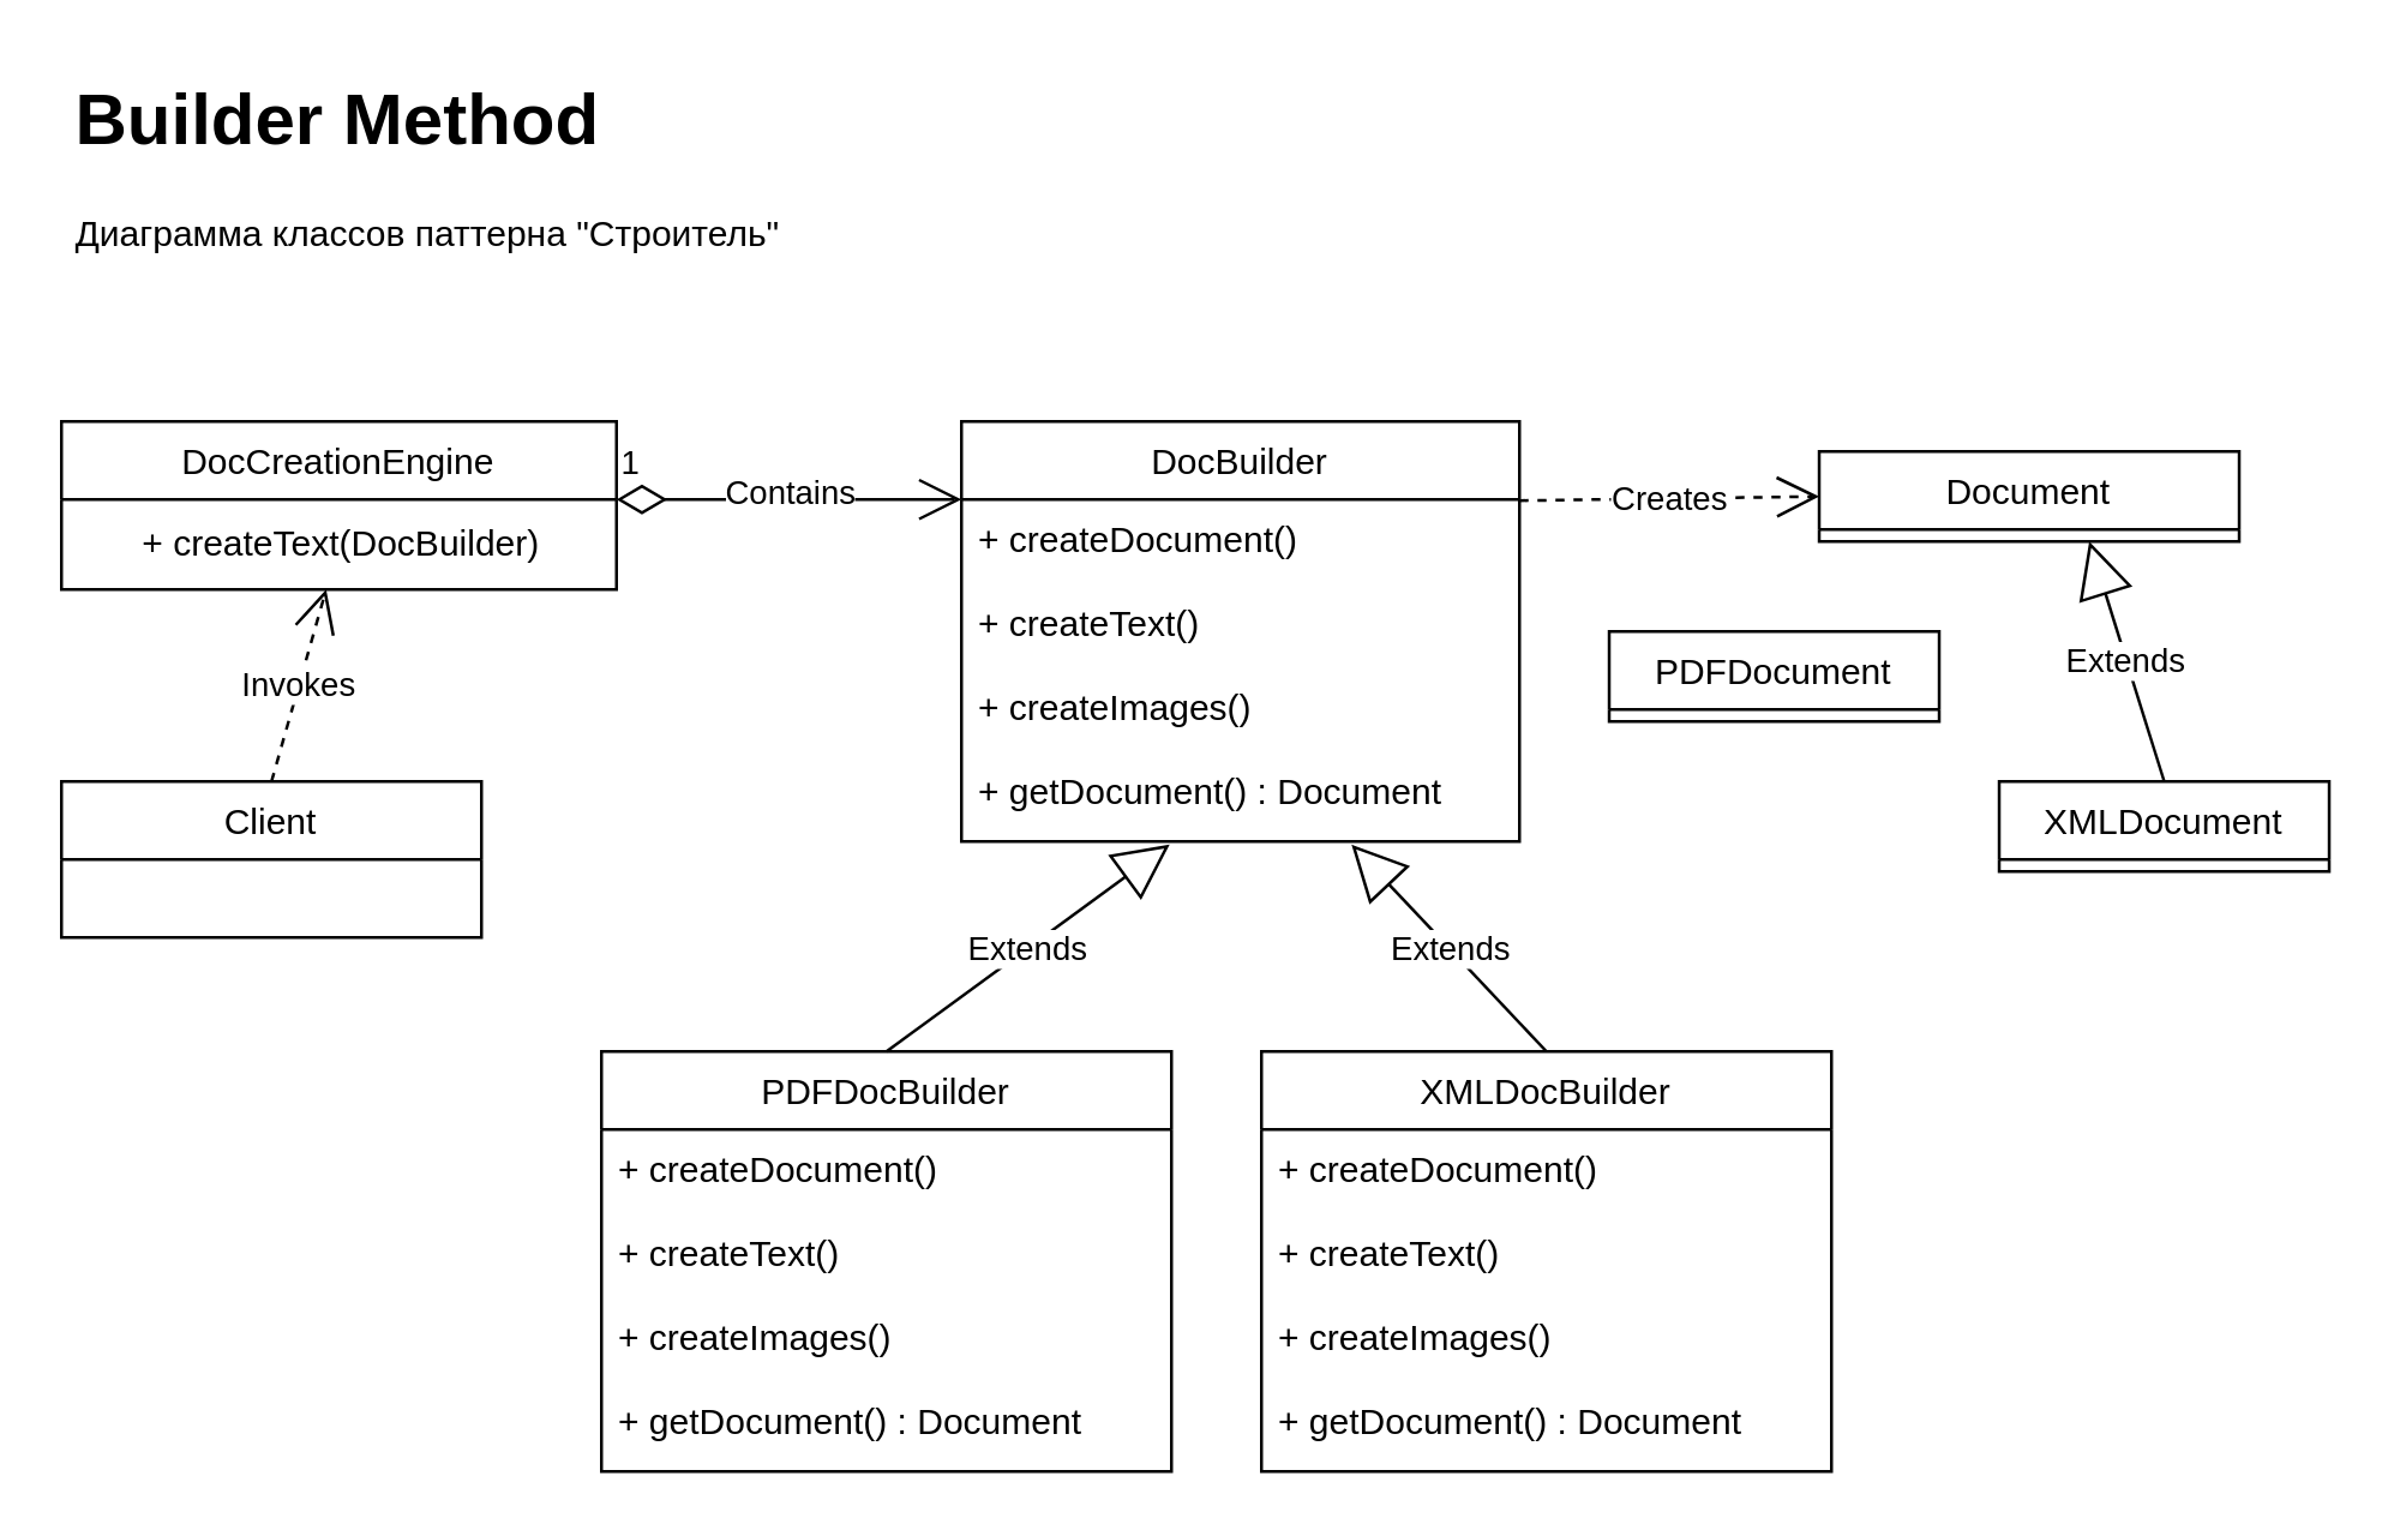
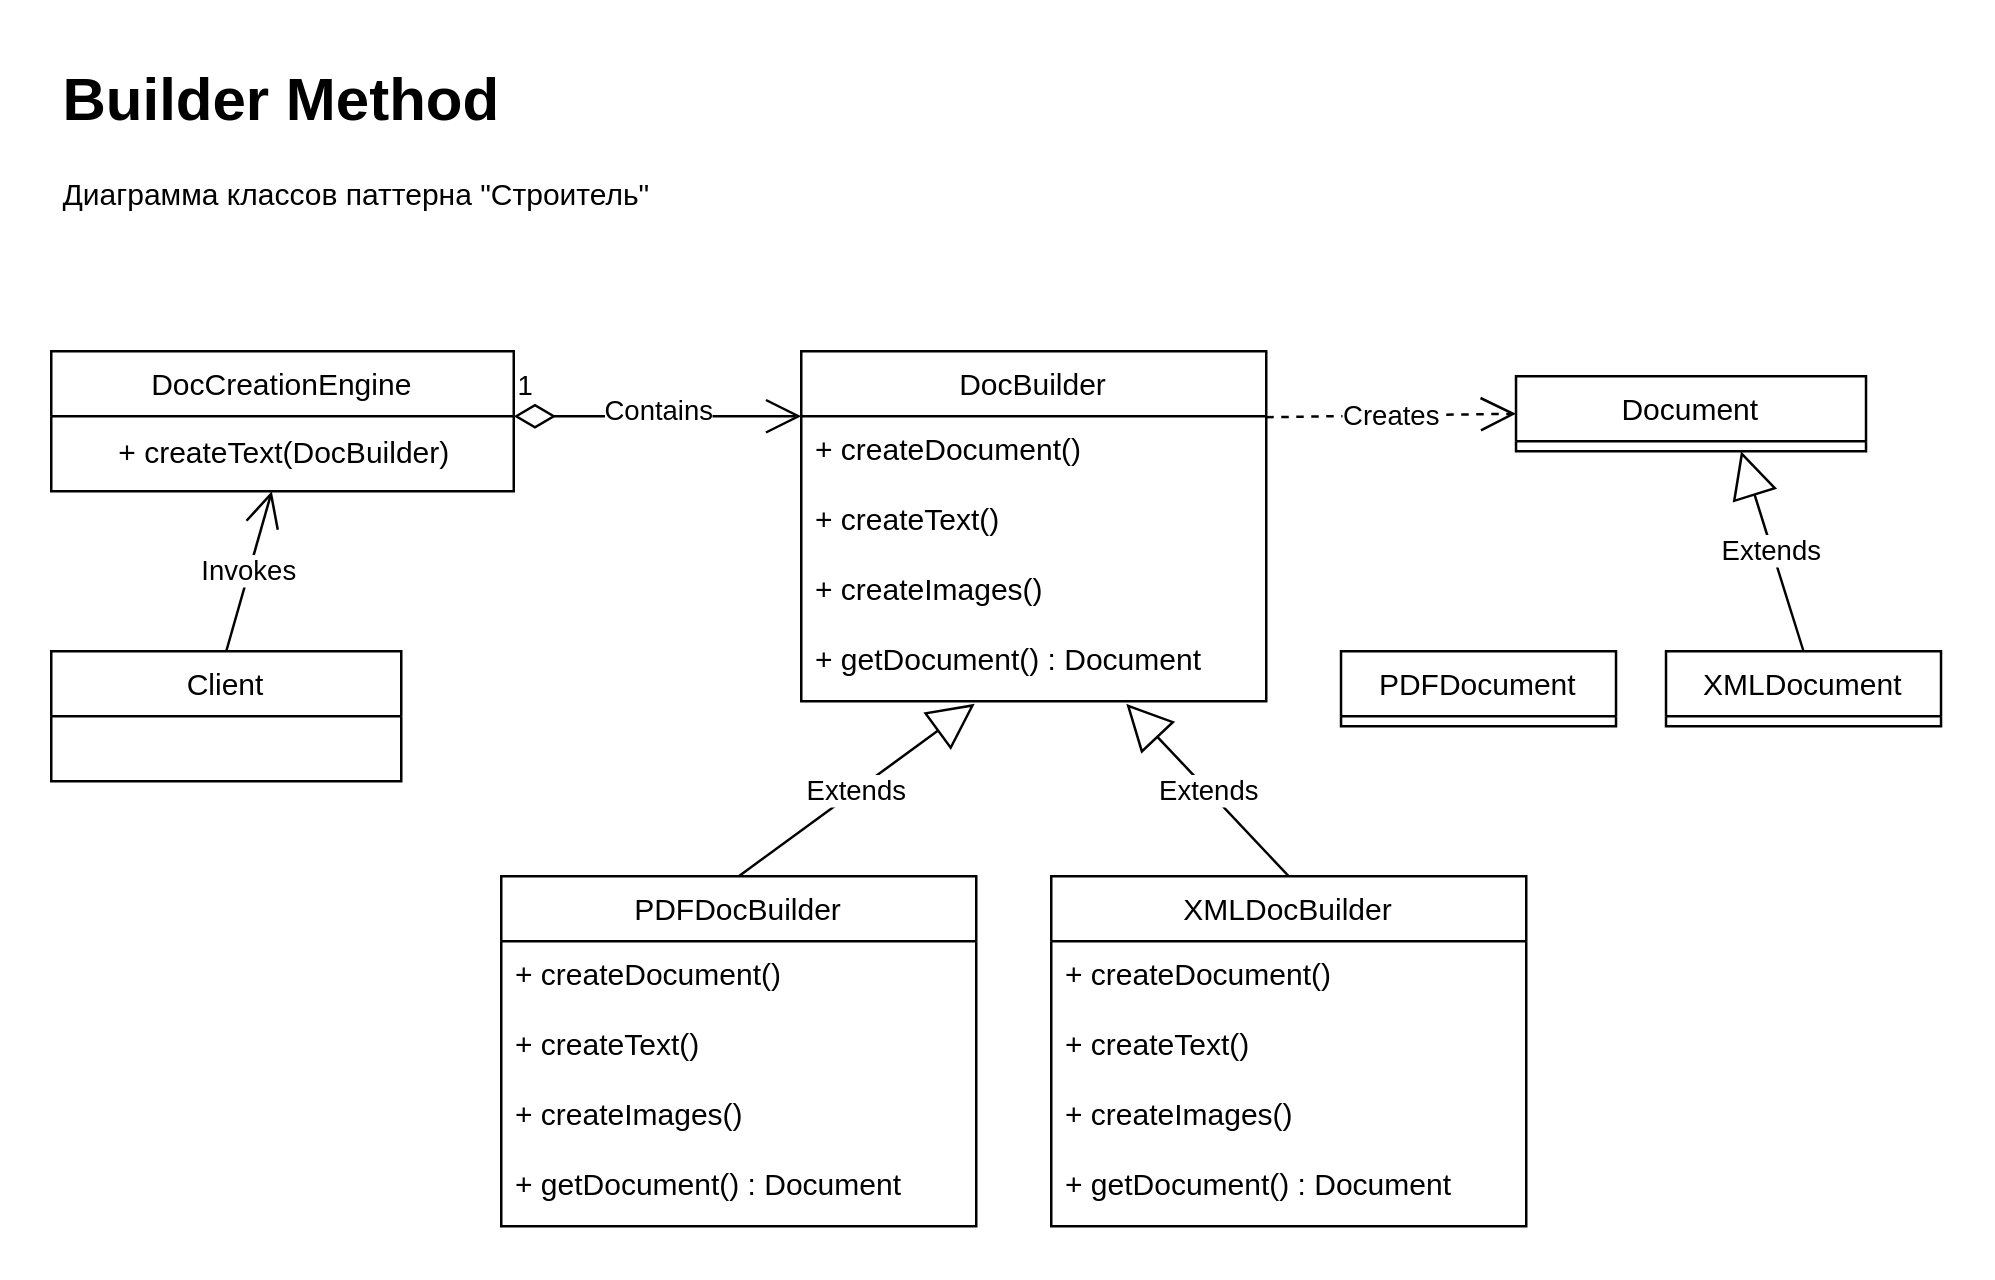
- <mxCell id="11" value="Invokes" style="endArrow=open;endSize=12;dashed=1;html=1;rounded=0;exitX=0.5;exitY=0;exitDx=0;exitDy=0;" edge="1" parent="1" source="7" target="6"><mxGeometry width="160" relative="1" as="geometry"><mxPoint x="80" y="250" as="sourcePoint" /><mxPoint x="580" y="200" as="targetPoint" /></mxGeometry></mxCell>
+ <mxCell id="11" value="Invokes" style="endArrow=open;endSize=12;dashed=0;html=1;rounded=0;exitX=0.5;exitY=0;exitDx=0;exitDy=0;" edge="1" parent="1" source="7" target="6"><mxGeometry width="160" relative="1" as="geometry"><mxPoint x="80" y="250" as="sourcePoint" /><mxPoint x="580" y="200" as="targetPoint" /></mxGeometry></mxCell>
- <mxCell id="18" value="PDFDocument" style="swimlane;fontStyle=0;childLayout=stackLayout;horizontal=1;startSize=26;fillColor=none;horizontalStack=0;resizeParent=1;resizeParentMax=0;resizeLast=0;collapsible=1;marginBottom=0;" vertex="1" parent="1"><mxGeometry x="535.91" y="210" width="110" height="30" as="geometry" /></mxCell>
+ <mxCell id="18" value="PDFDocument" style="swimlane;fontStyle=0;childLayout=stackLayout;horizontal=1;startSize=26;fillColor=none;horizontalStack=0;resizeParent=1;resizeParentMax=0;resizeLast=0;collapsible=1;marginBottom=0;" vertex="1" parent="1"><mxGeometry x="535.91" y="260" width="110" height="30" as="geometry" /></mxCell>
